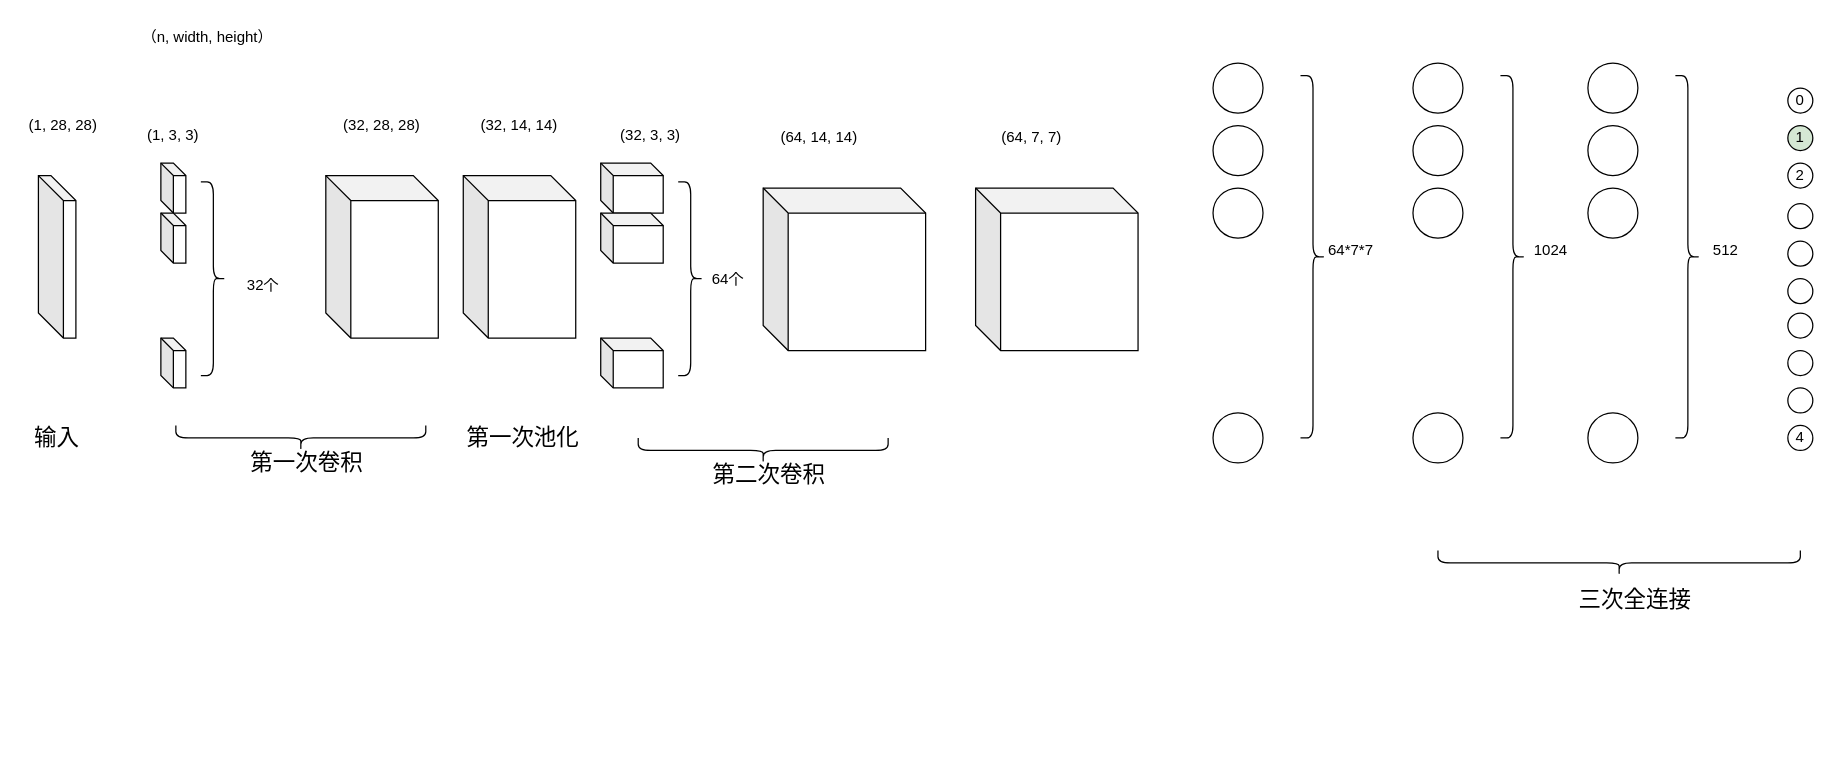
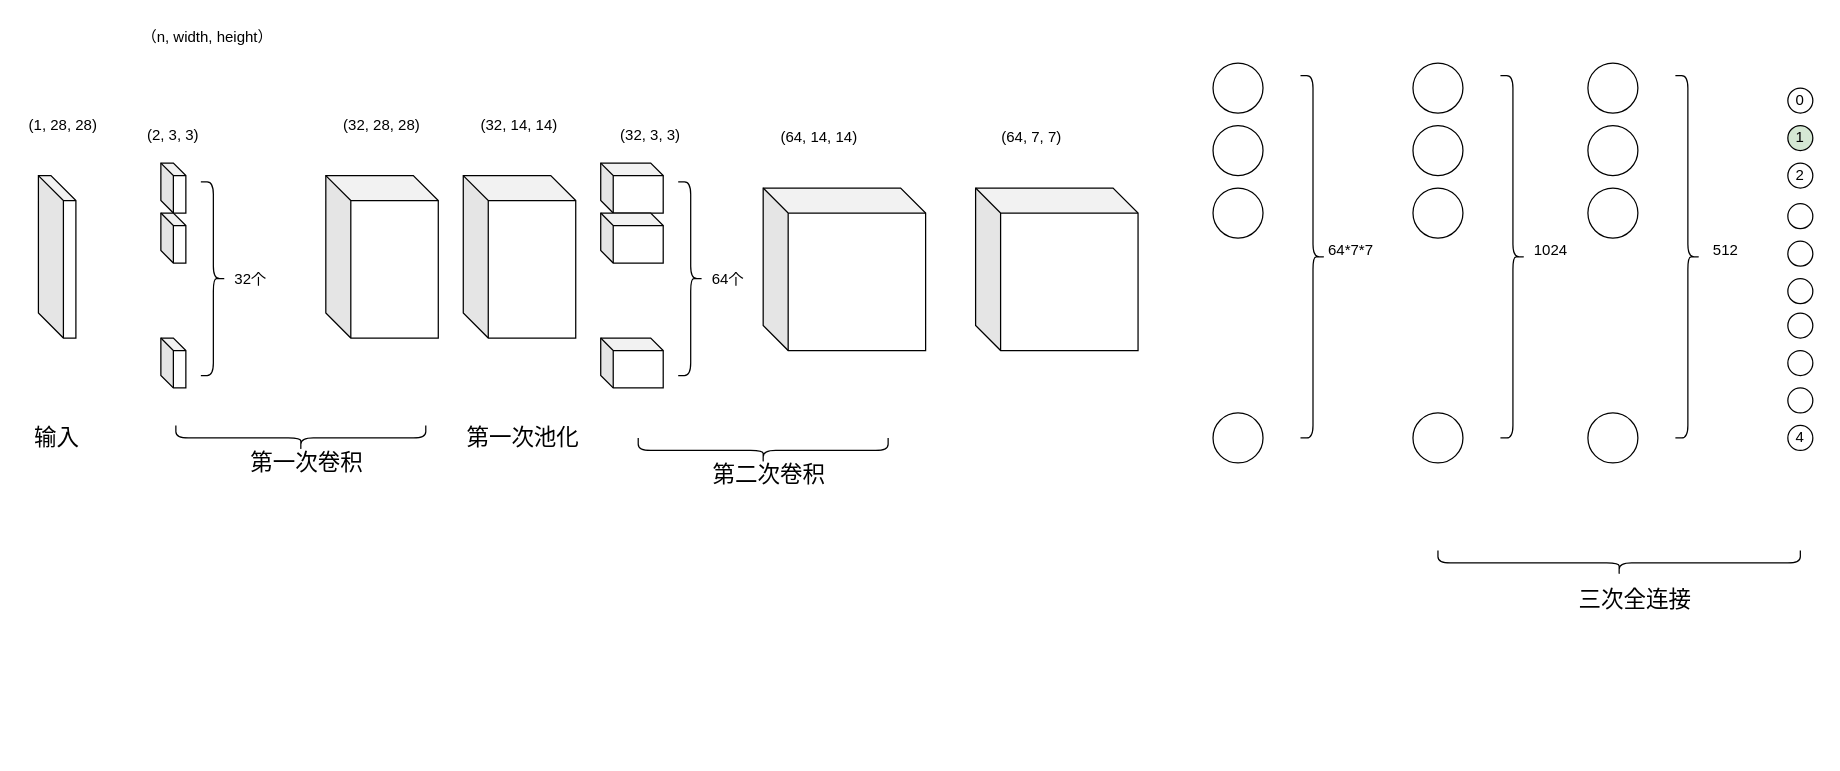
- <mxCell id="6" value="&lt;br&gt;(1, 3, 3)" style="text;html=1;strokeColor=none;fillColor=none;align=center;verticalAlign=middle;whiteSpace=wrap;rounded=0;" vertex="1" parent="1"><mxGeometry x="108" y="90" width="60" height="20" as="geometry" /></mxCell>
+ <mxCell id="6" value="&lt;br&gt;(2, 3, 3)" style="text;html=1;strokeColor=none;fillColor=none;align=center;verticalAlign=middle;whiteSpace=wrap;rounded=0;" vertex="1" parent="1"><mxGeometry x="108" y="90" width="60" height="20" as="geometry" /></mxCell>
- <mxCell id="14" value="32个" style="text;html=1;strokeColor=none;fillColor=none;align=center;verticalAlign=middle;whiteSpace=wrap;rounded=0;" vertex="1" parent="1"><mxGeometry x="190" y="217.5" width="40" height="20" as="geometry" /></mxCell>
+ <mxCell id="14" value="32个" style="text;html=1;strokeColor=none;fillColor=none;align=center;verticalAlign=middle;whiteSpace=wrap;rounded=0;" vertex="1" parent="1"><mxGeometry x="180" y="212.5" width="40" height="20" as="geometry" /></mxCell>
